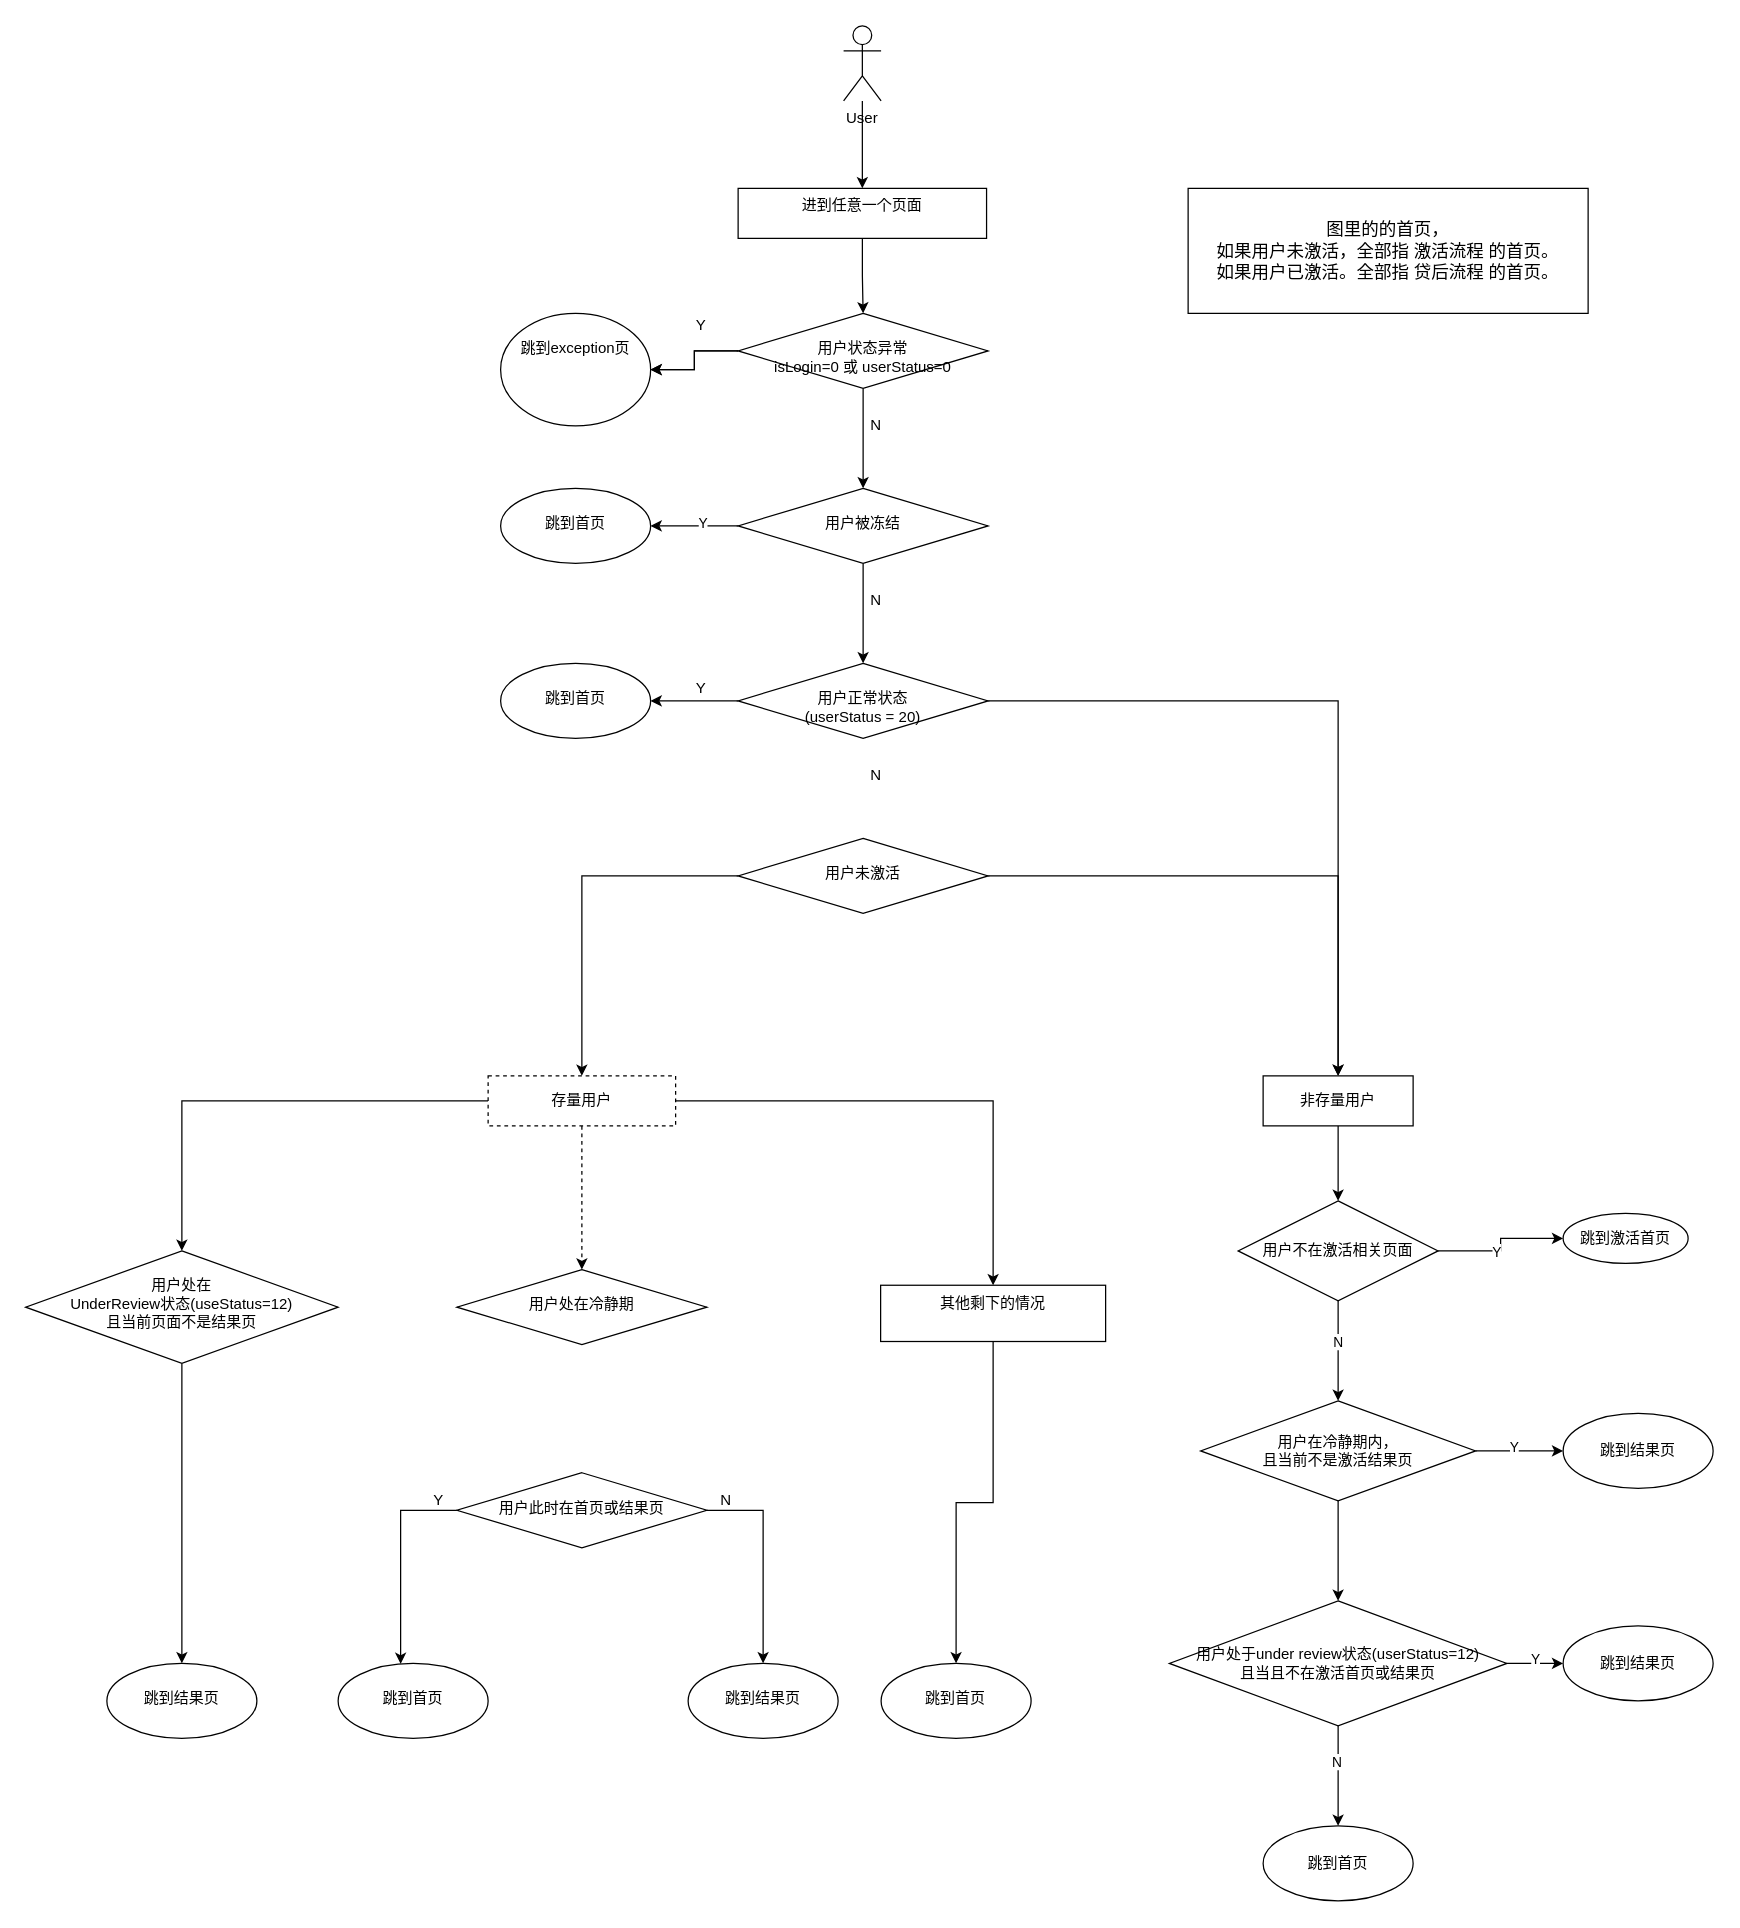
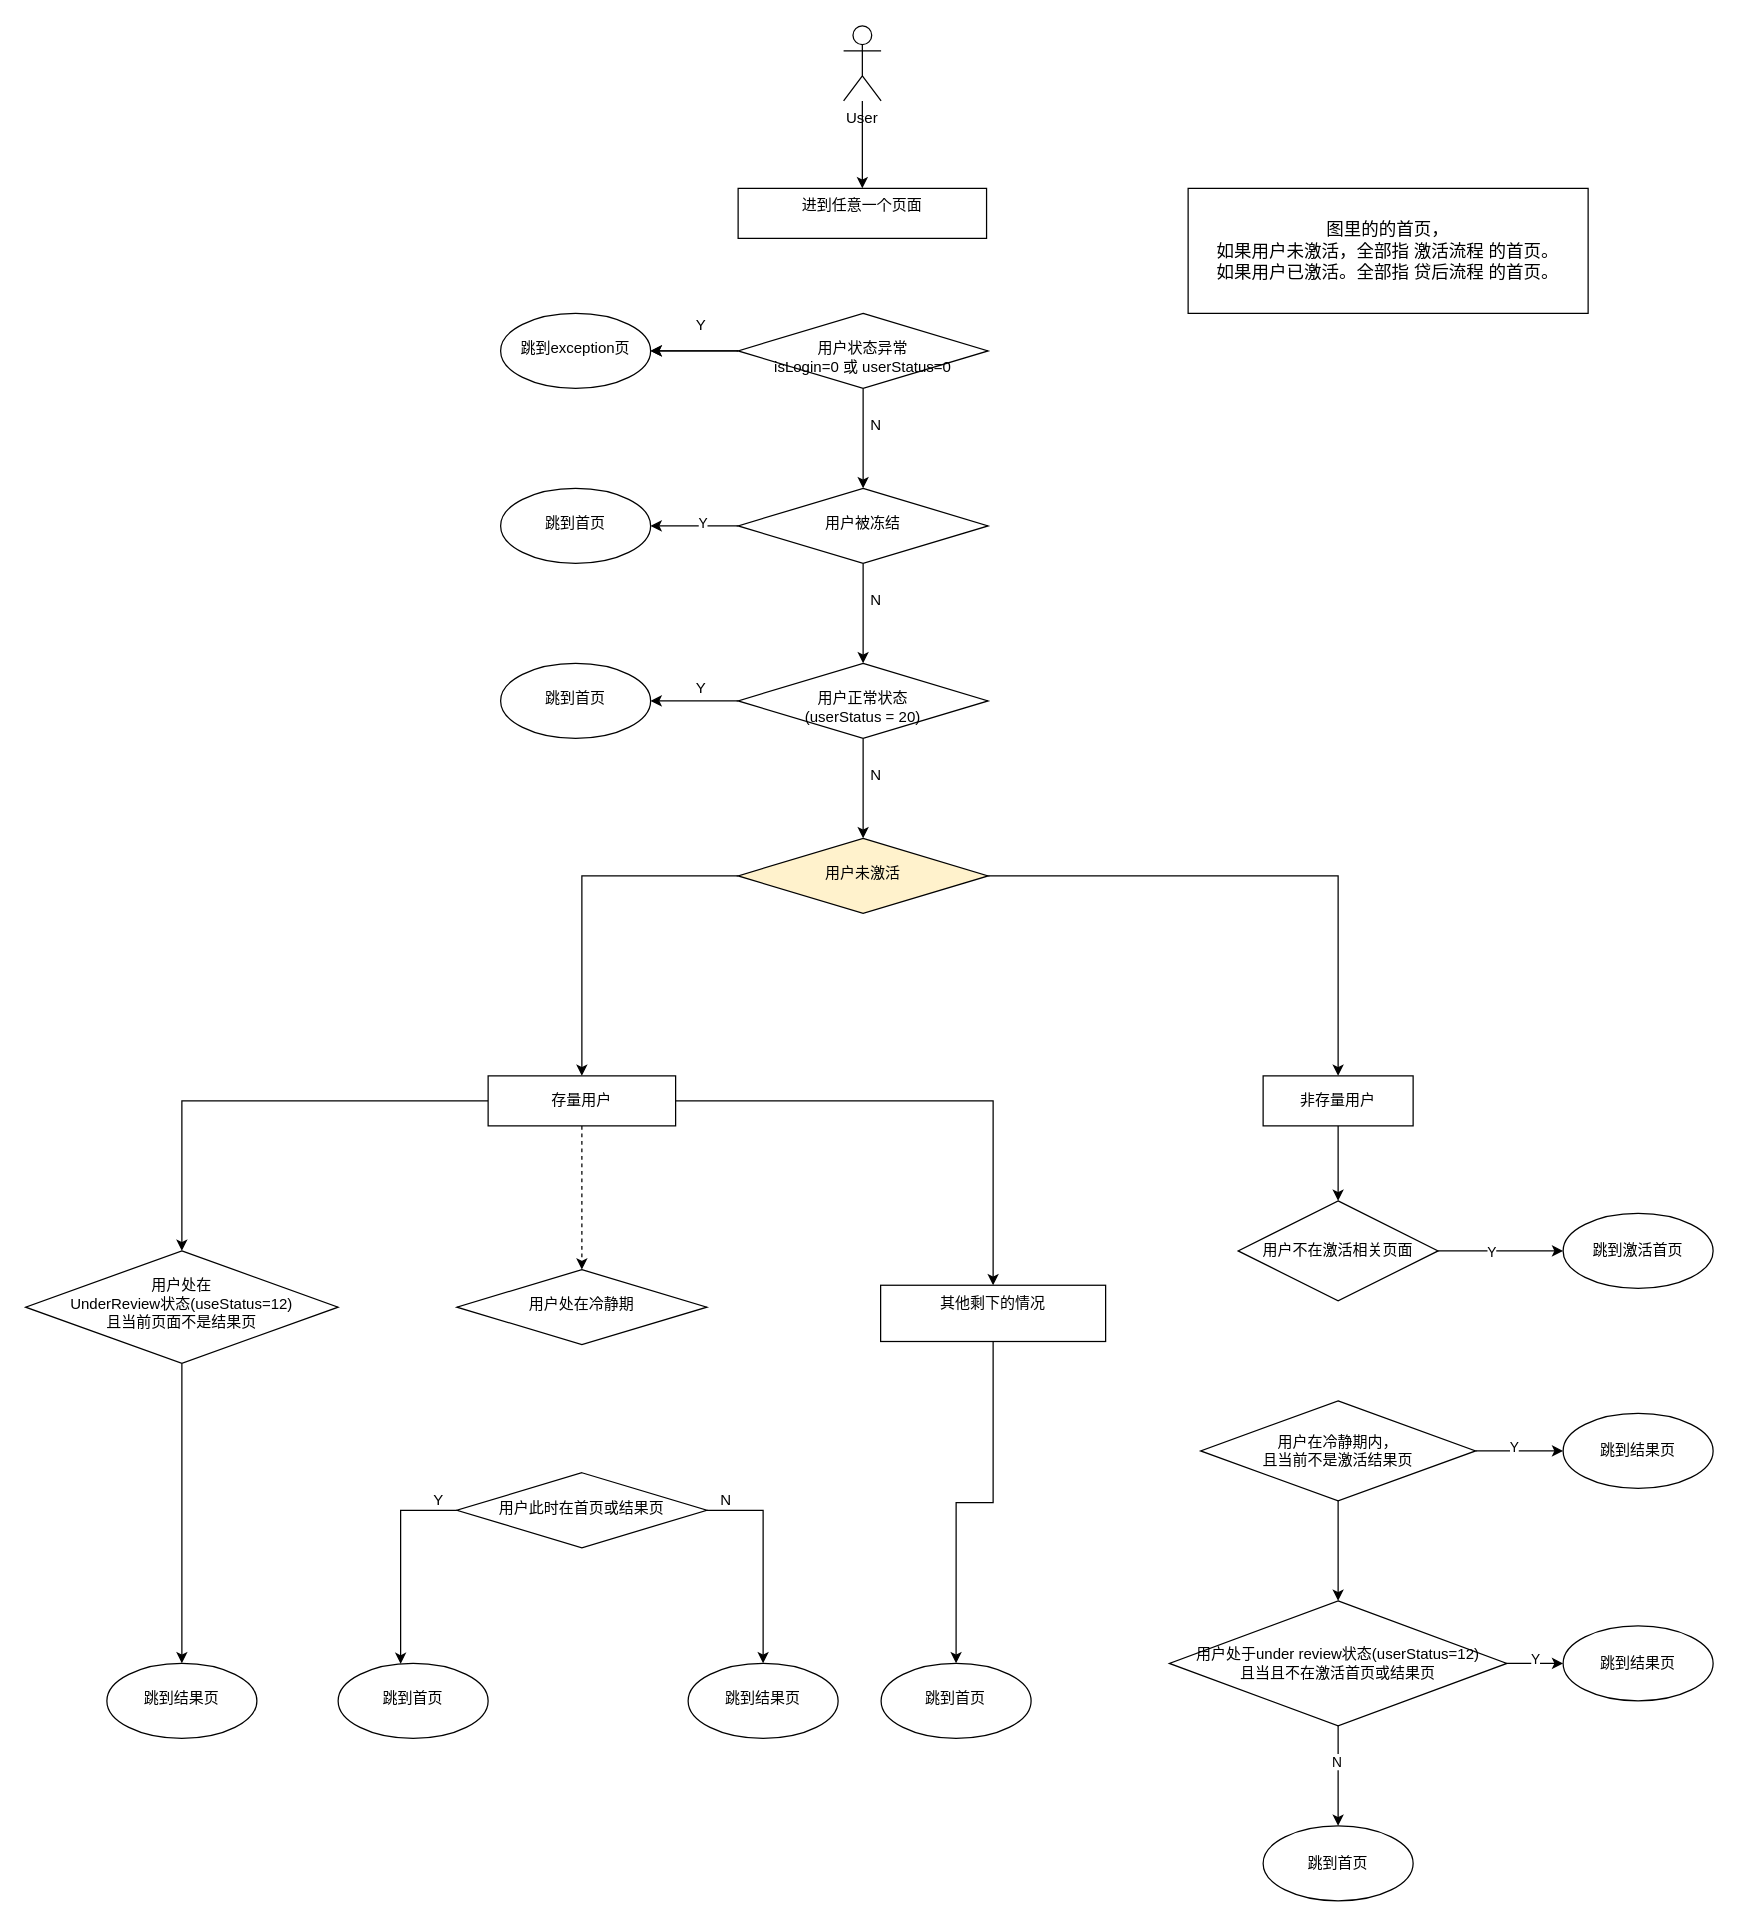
- <mxCell id="4" value="" style="edgeStyle=orthogonalEdgeStyle;rounded=0;orthogonalLoop=1;jettySize=auto;html=1;" edge="1" parent="1" source="5" target="9"><mxGeometry relative="1" as="geometry" /></mxCell>
- <mxCell id="10" value="&lt;br&gt;跳到exception页" style="ellipse;whiteSpace=wrap;html=1;verticalAlign=top;align=center;" vertex="1" parent="1"><mxGeometry x="400" y="250" width="120" height="90" as="geometry" /></mxCell>
+ <mxCell id="10" value="&lt;br&gt;跳到exception页" style="ellipse;whiteSpace=wrap;html=1;verticalAlign=top;align=center;" vertex="1" parent="1"><mxGeometry x="400" y="250" width="120" height="60" as="geometry" /></mxCell>
- <mxCell id="19" value="" style="edgeStyle=orthogonalEdgeStyle;rounded=0;orthogonalLoop=1;jettySize=auto;html=1;" edge="1" parent="1" source="20" target="46"><mxGeometry relative="1" as="geometry" /></mxCell>
+ <mxCell id="19" value="" style="edgeStyle=orthogonalEdgeStyle;rounded=0;orthogonalLoop=1;jettySize=auto;html=1;" edge="1" parent="1" source="20" target="26"><mxGeometry relative="1" as="geometry" /></mxCell>
- <mxCell id="26" value="&lt;br&gt;用户未激活" style="rhombus;whiteSpace=wrap;html=1;verticalAlign=top;" vertex="1" parent="1"><mxGeometry x="590" y="670" width="200" height="60" as="geometry" /></mxCell>
+ <mxCell id="26" value="&lt;br&gt;用户未激活" style="rhombus;whiteSpace=wrap;html=1;verticalAlign=top;fillColor=#fff2cc;" vertex="1" parent="1"><mxGeometry x="590" y="670" width="200" height="60" as="geometry" /></mxCell>
- <mxCell id="44" value="存量用户" style="rounded=0;whiteSpace=wrap;html=1;dashed=1;" vertex="1" parent="1"><mxGeometry x="390" y="860" width="150" height="40" as="geometry" /></mxCell>
+ <mxCell id="44" value="存量用户" style="rounded=0;whiteSpace=wrap;html=1;" vertex="1" parent="1"><mxGeometry x="390" y="860" width="150" height="40" as="geometry" /></mxCell>
- <mxCell id="52" value="跳到激活首页" style="ellipse;whiteSpace=wrap;html=1;rounded=0;" vertex="1" parent="1"><mxGeometry x="1250" y="970" width="100" height="40" as="geometry" /></mxCell>
+ <mxCell id="52" value="跳到激活首页" style="ellipse;whiteSpace=wrap;html=1;rounded=0;" vertex="1" parent="1"><mxGeometry x="1250" y="970" width="120" height="60" as="geometry" /></mxCell>
- <mxCell id="49" value="" style="edgeStyle=orthogonalEdgeStyle;rounded=0;orthogonalLoop=1;jettySize=auto;html=1;" edge="1" parent="1" source="51" target="56"><mxGeometry relative="1" as="geometry" /></mxCell>
- <mxCell id="50" value="N" style="edgeLabel;html=1;align=center;verticalAlign=middle;resizable=0;points=[];" vertex="1" connectable="0" parent="49"><mxGeometry x="-0.2" y="-1" relative="1" as="geometry"><mxPoint as="offset" /></mxGeometry></mxCell>
